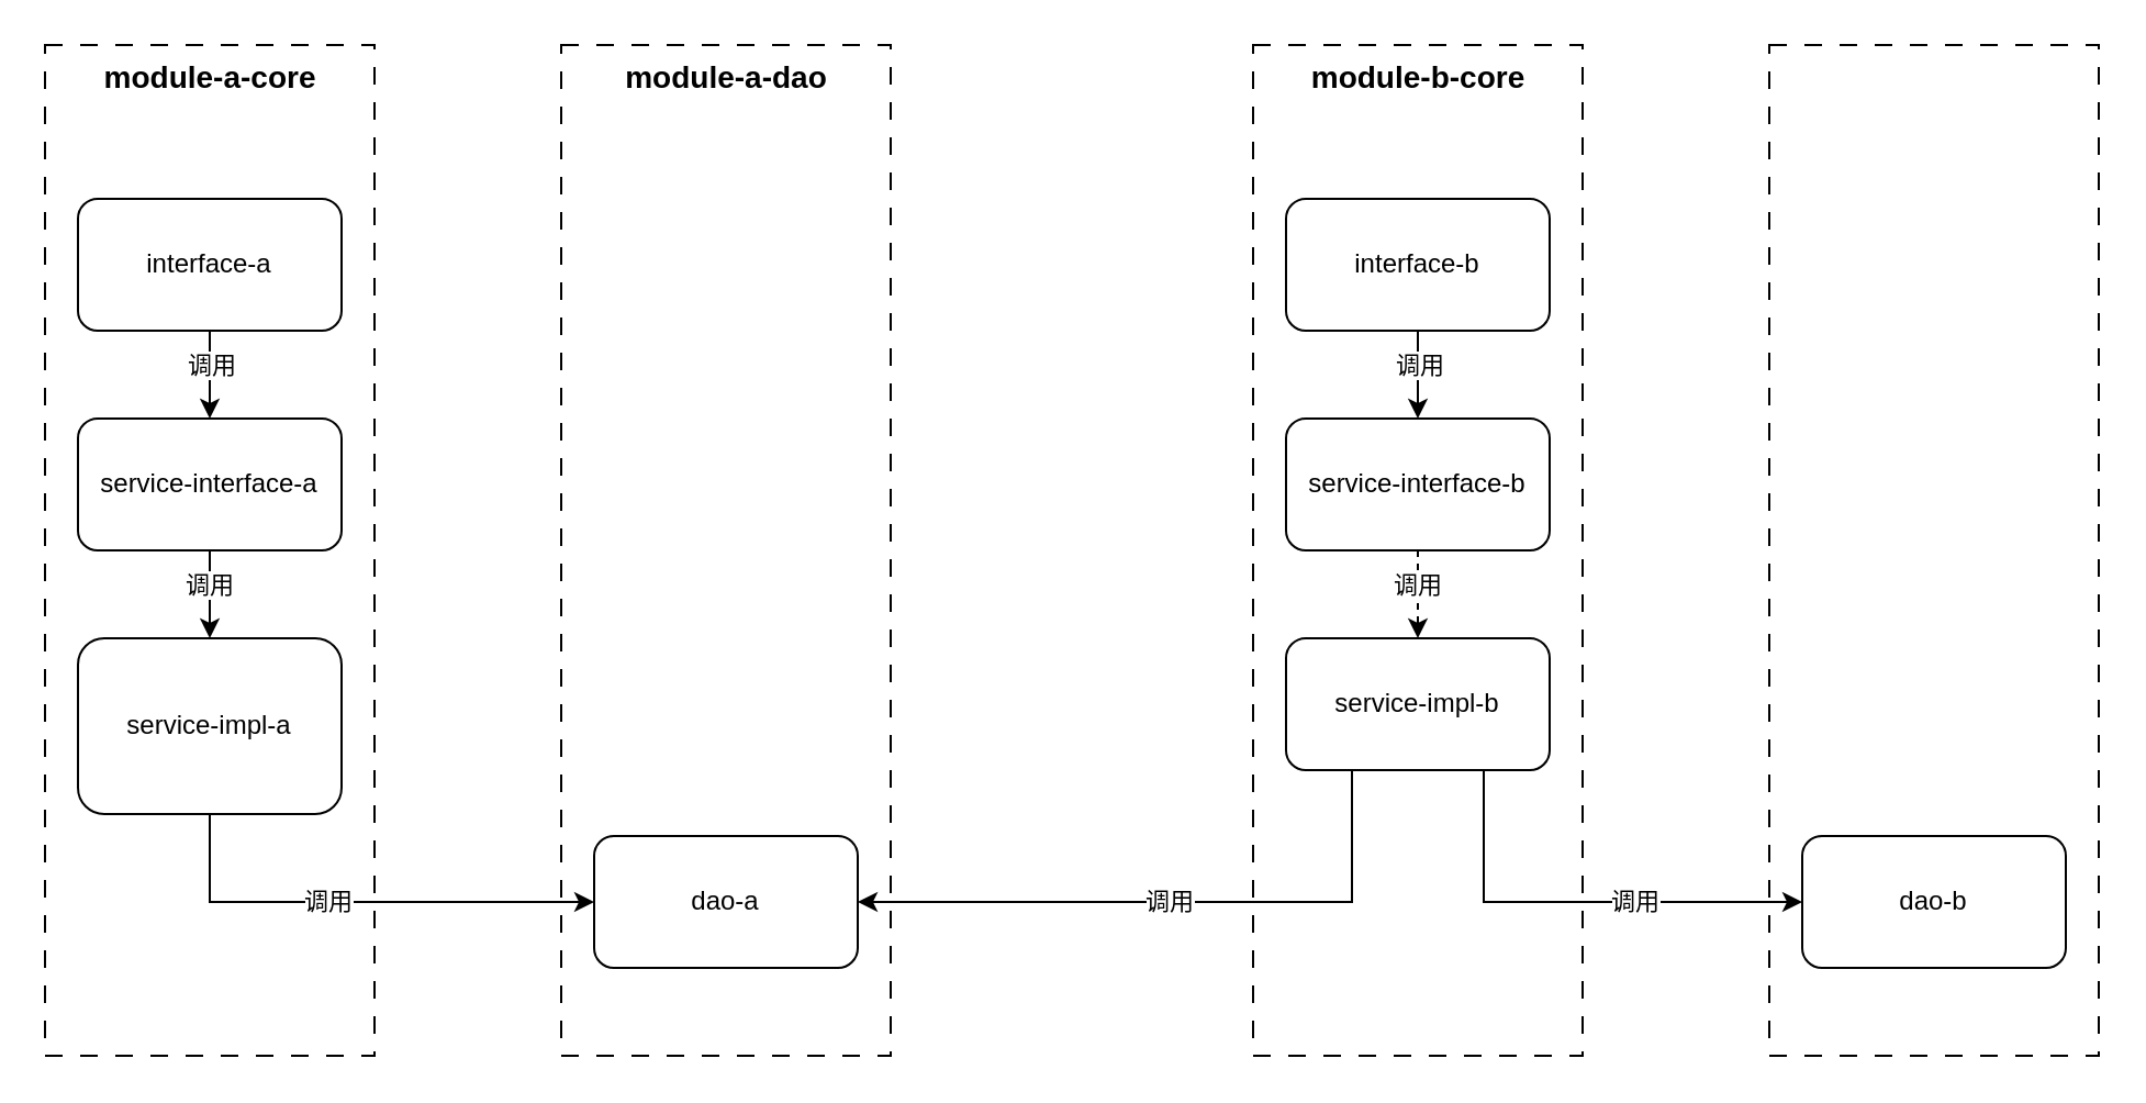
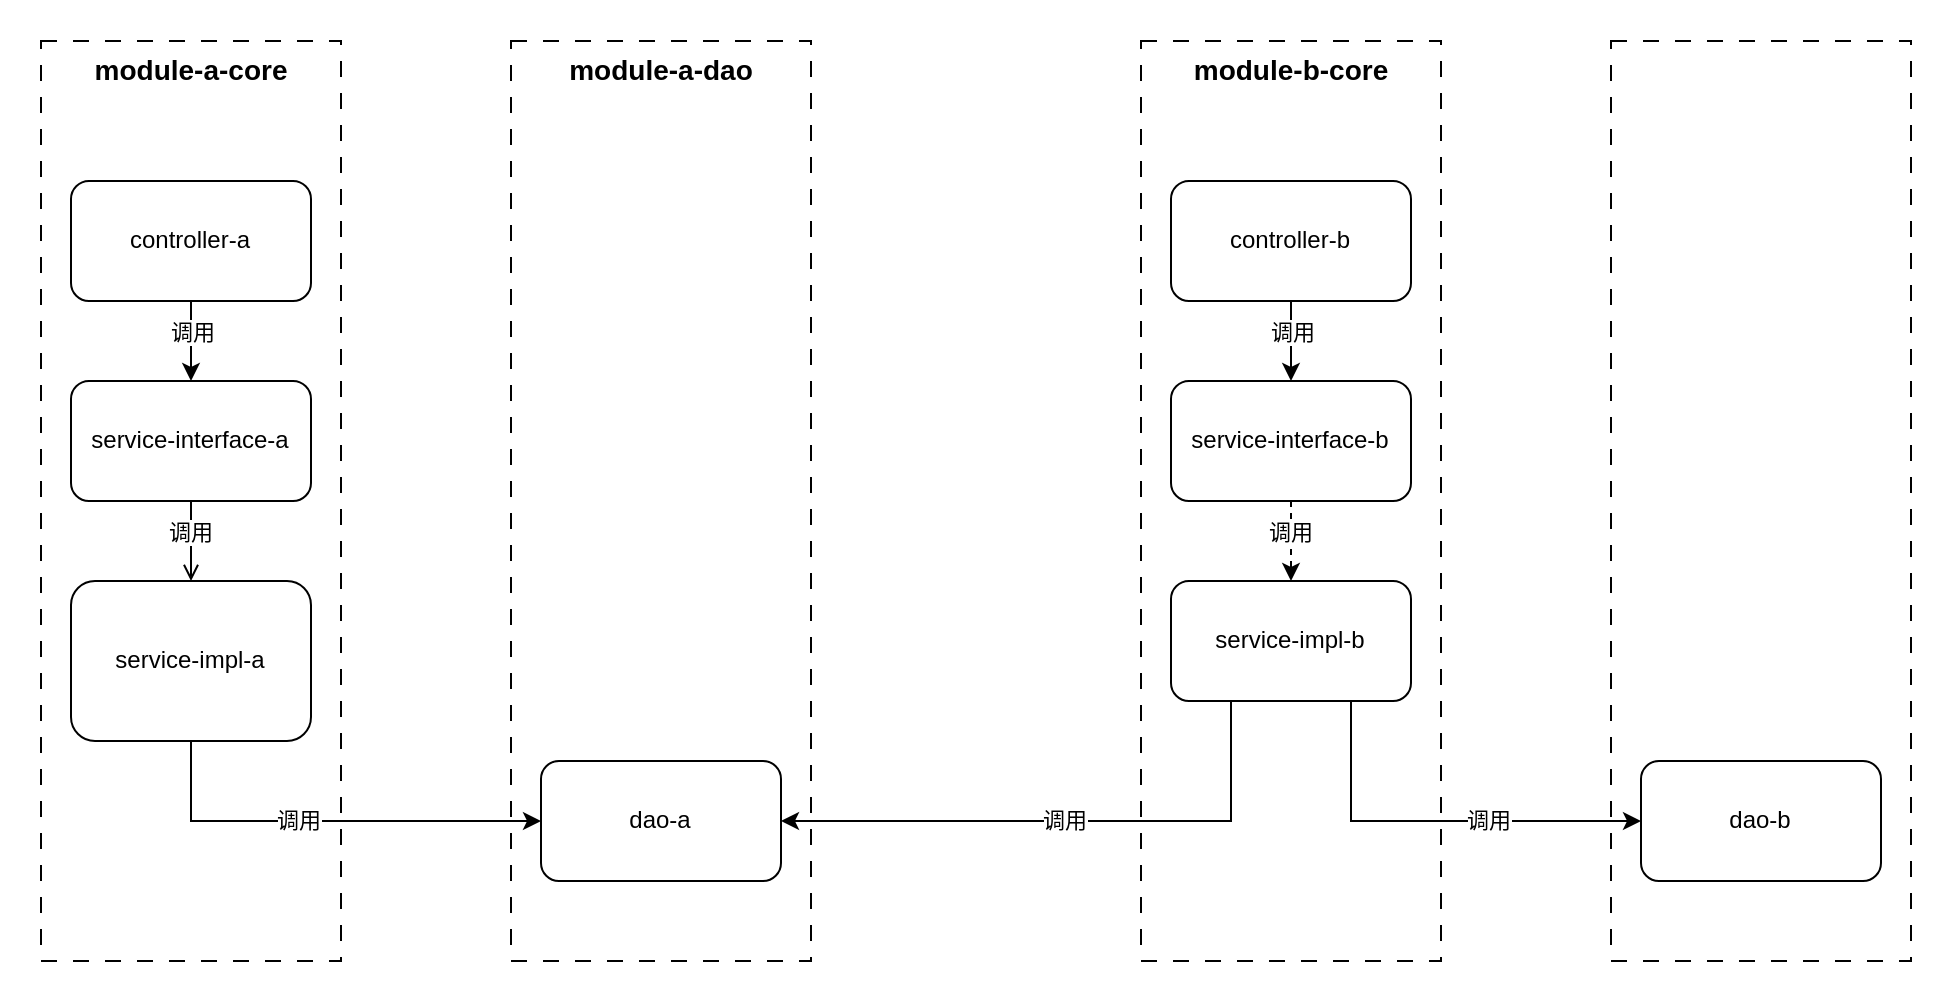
- <mxCell id="6" value="&lt;span style=&quot;background-color: transparent; color: light-dark(rgb(0, 0, 0), rgb(255, 255, 255));&quot;&gt;interface-a&lt;/span&gt;" style="rounded=1;whiteSpace=wrap;html=1;" vertex="1" parent="1"><mxGeometry x="35" y="90" width="120" height="60" as="geometry" /></mxCell>
+ <mxCell id="6" value="&lt;span style=&quot;background-color: transparent; color: light-dark(rgb(0, 0, 0), rgb(255, 255, 255));&quot;&gt;controller-a&lt;/span&gt;" style="rounded=1;whiteSpace=wrap;html=1;" vertex="1" parent="1"><mxGeometry x="35" y="90" width="120" height="60" as="geometry" /></mxCell>
- <mxCell id="20" value="&lt;span style=&quot;background-color: transparent; color: light-dark(rgb(0, 0, 0), rgb(255, 255, 255));&quot;&gt;interface-b&lt;/span&gt;" style="rounded=1;whiteSpace=wrap;html=1;" vertex="1" parent="1"><mxGeometry x="585" y="90" width="120" height="60" as="geometry" /></mxCell>
+ <mxCell id="20" value="&lt;span style=&quot;background-color: transparent; color: light-dark(rgb(0, 0, 0), rgb(255, 255, 255));&quot;&gt;controller-b&lt;/span&gt;" style="rounded=1;whiteSpace=wrap;html=1;" vertex="1" parent="1"><mxGeometry x="585" y="90" width="120" height="60" as="geometry" /></mxCell>
- <mxCell id="7" style="edgeStyle=orthogonalEdgeStyle;rounded=0;orthogonalLoop=1;jettySize=auto;html=1;exitX=0.5;exitY=1;exitDx=0;exitDy=0;" edge="1" parent="1" source="9" target="12"><mxGeometry relative="1" as="geometry" /></mxCell>
+ <mxCell id="7" style="edgeStyle=orthogonalEdgeStyle;rounded=0;orthogonalLoop=1;jettySize=auto;html=1;exitX=0.5;exitY=1;exitDx=0;exitDy=0;endArrow=open;" edge="1" parent="1" source="9" target="12"><mxGeometry relative="1" as="geometry" /></mxCell>
